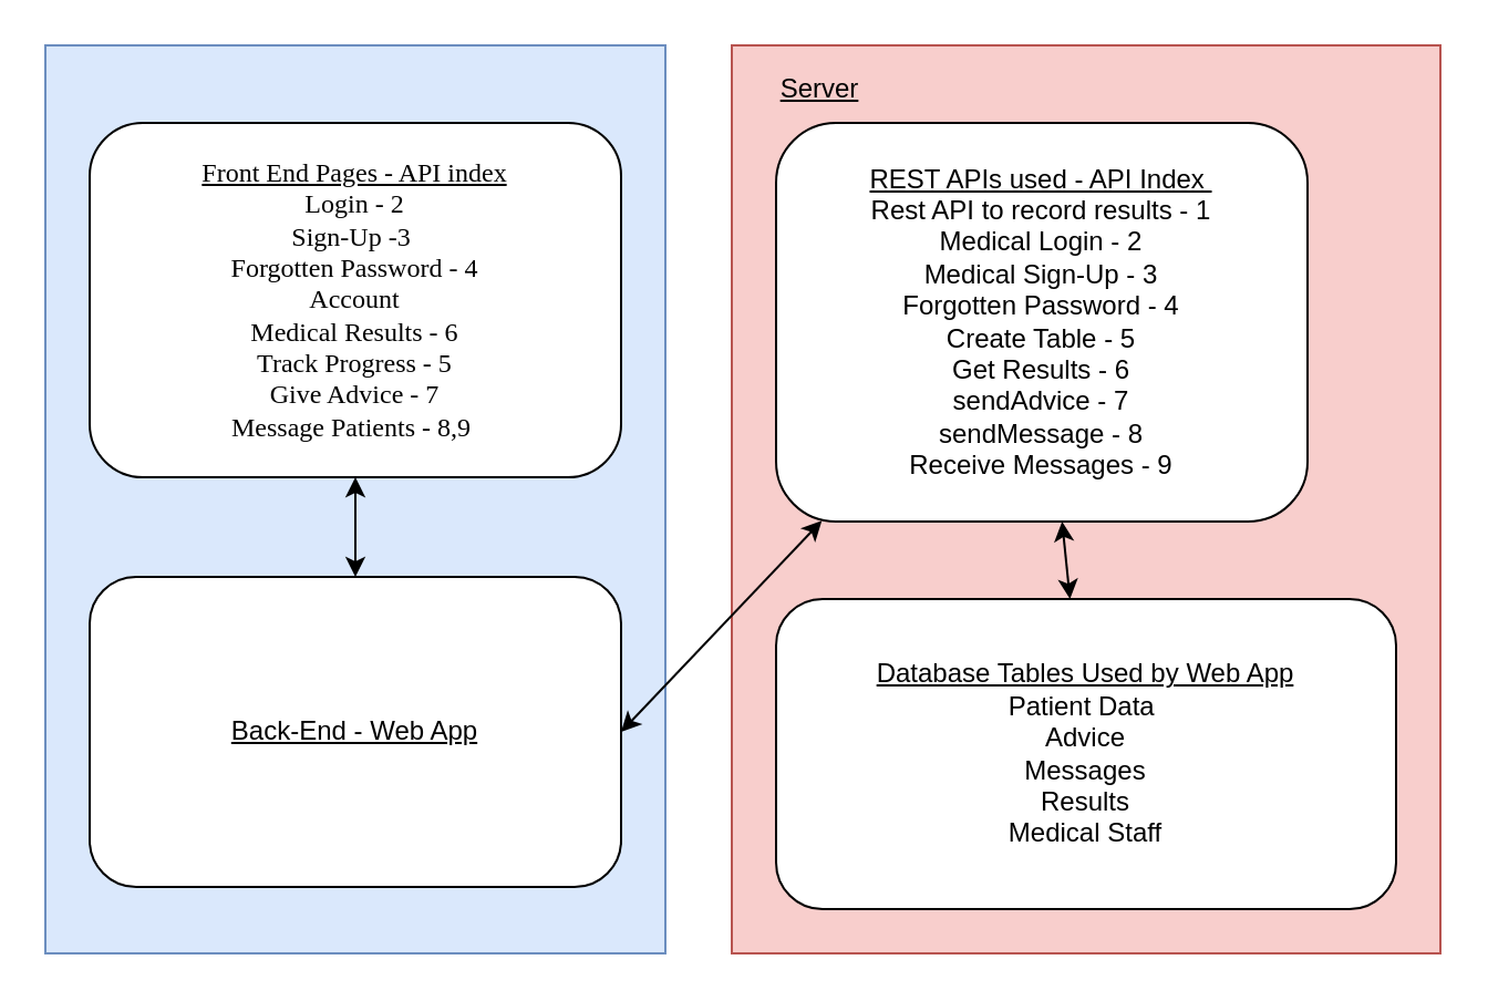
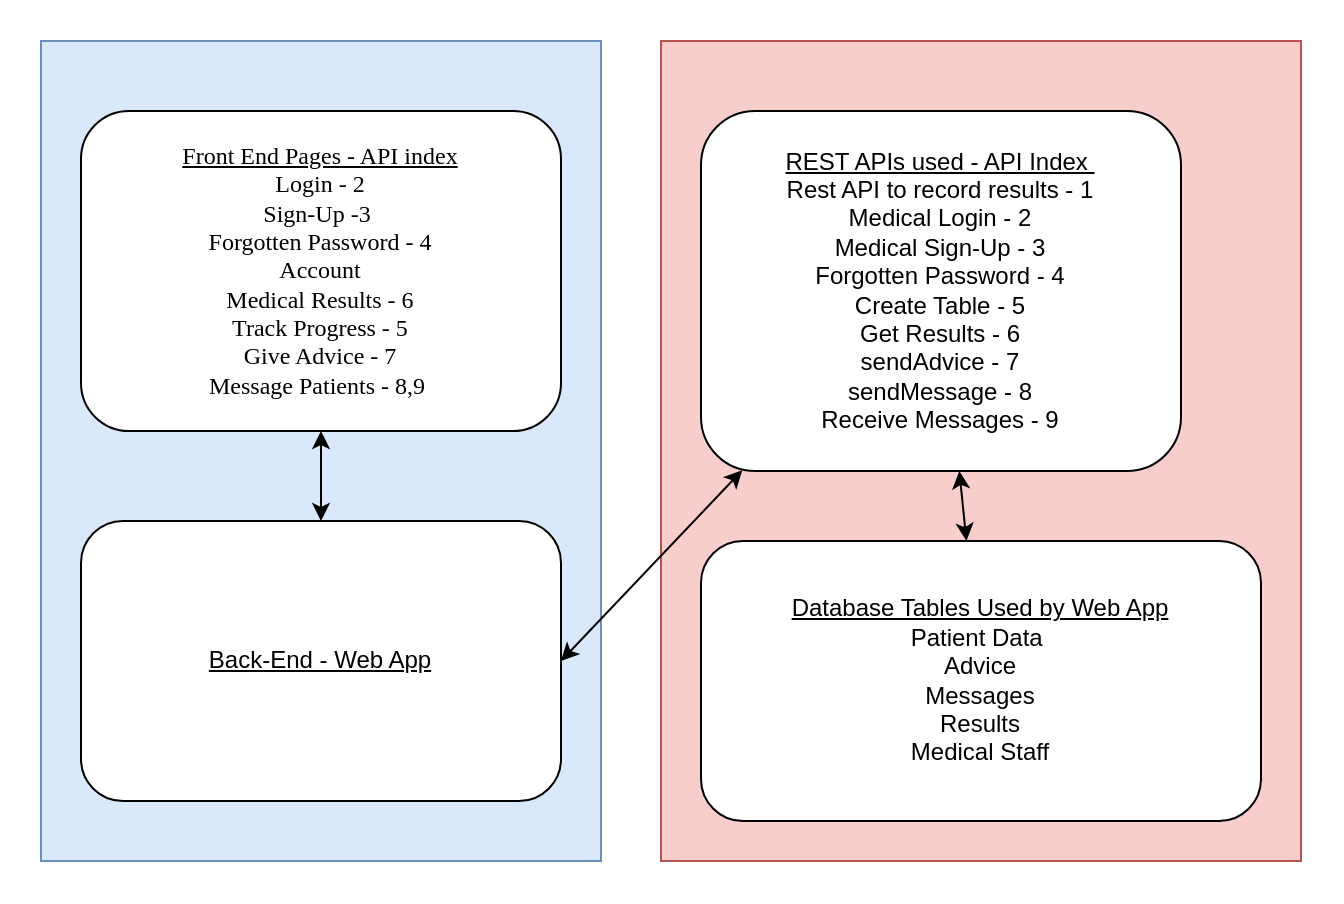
- <mxCell id="4" value="&lt;u&gt;Server&lt;/u&gt;" style="text;html=1;strokeColor=none;fillColor=none;align=center;verticalAlign=middle;whiteSpace=wrap;rounded=0;" vertex="1" parent="1"><mxGeometry x="340" y="30" width="60" height="20" as="geometry" /></mxCell>
